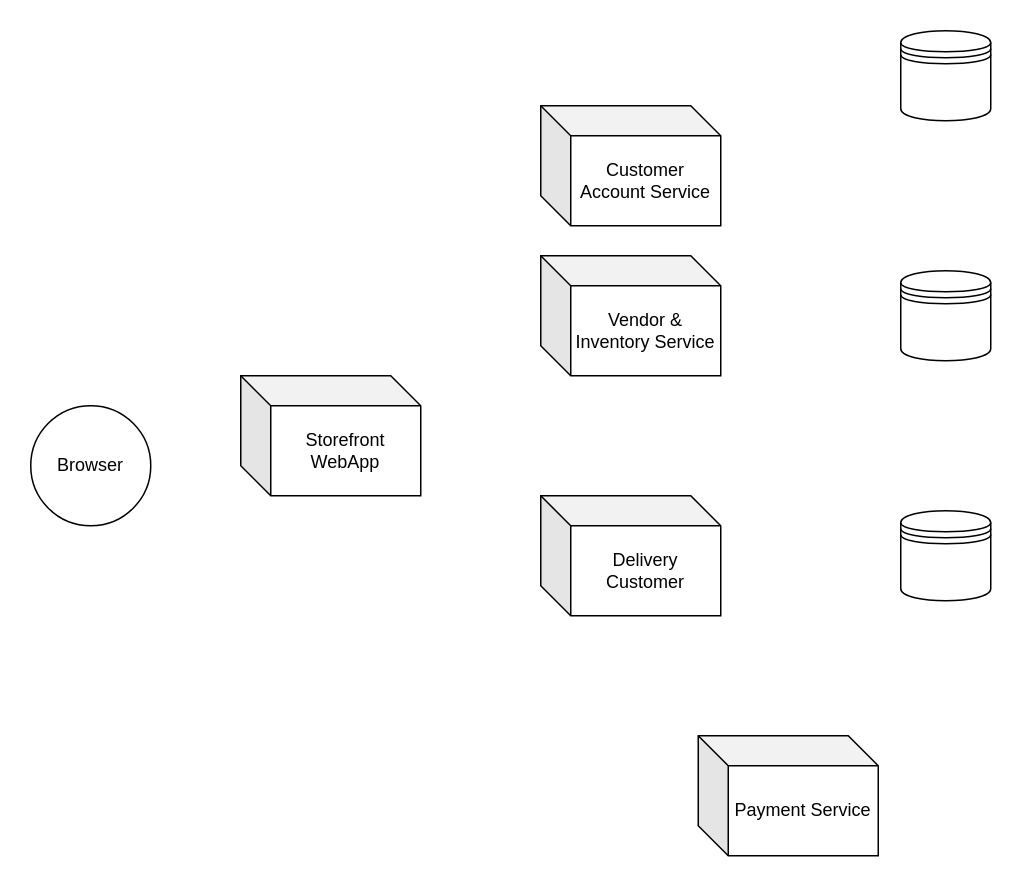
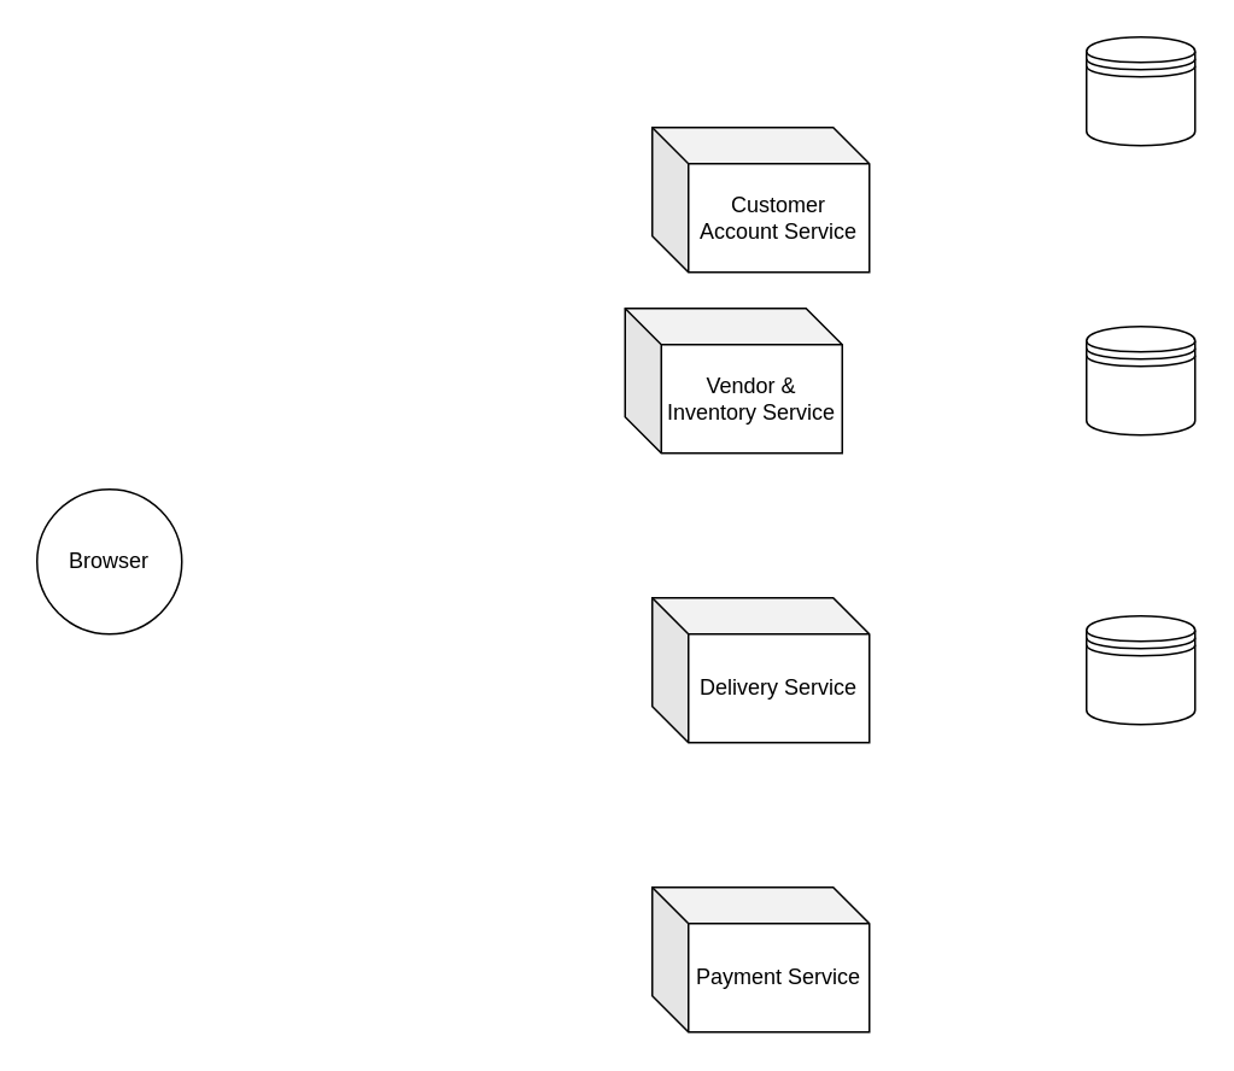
- <mxCell id="7" value="Vendor &amp;amp; Inventory Service" style="shape=cube;whiteSpace=wrap;html=1;boundedLbl=1;backgroundOutline=1;darkOpacity=0.05;darkOpacity2=0.1;" vertex="1" parent="1"><mxGeometry x="360" y="170" width="120" height="80" as="geometry" /></mxCell>
+ <mxCell id="7" value="Vendor &amp;amp; Inventory Service" style="shape=cube;whiteSpace=wrap;html=1;boundedLbl=1;backgroundOutline=1;darkOpacity=0.05;darkOpacity2=0.1;" vertex="1" parent="1"><mxGeometry x="345" y="170" width="120" height="80" as="geometry" /></mxCell>
- <mxCell id="5" value="Storefront&lt;br&gt;WebApp" style="shape=cube;whiteSpace=wrap;html=1;boundedLbl=1;backgroundOutline=1;darkOpacity=0.05;darkOpacity2=0.1;size=20;" vertex="1" parent="1"><mxGeometry x="160" y="250" width="120" height="80" as="geometry" /></mxCell>
- <mxCell id="6" value="Delivery Customer" style="shape=cube;whiteSpace=wrap;html=1;boundedLbl=1;backgroundOutline=1;darkOpacity=0.05;darkOpacity2=0.1;" vertex="1" parent="1"><mxGeometry x="360" y="330" width="120" height="80" as="geometry" /></mxCell>
+ <mxCell id="6" value="Delivery Service" style="shape=cube;whiteSpace=wrap;html=1;boundedLbl=1;backgroundOutline=1;darkOpacity=0.05;darkOpacity2=0.1;" vertex="1" parent="1"><mxGeometry x="360" y="330" width="120" height="80" as="geometry" /></mxCell>
- <mxCell id="9" value="Payment Service" style="shape=cube;whiteSpace=wrap;html=1;boundedLbl=1;backgroundOutline=1;darkOpacity=0.05;darkOpacity2=0.1;" vertex="1" parent="1"><mxGeometry x="465" y="490" width="120" height="80" as="geometry" /></mxCell>
+ <mxCell id="9" value="Payment Service" style="shape=cube;whiteSpace=wrap;html=1;boundedLbl=1;backgroundOutline=1;darkOpacity=0.05;darkOpacity2=0.1;" vertex="1" parent="1"><mxGeometry x="360" y="490" width="120" height="80" as="geometry" /></mxCell>
